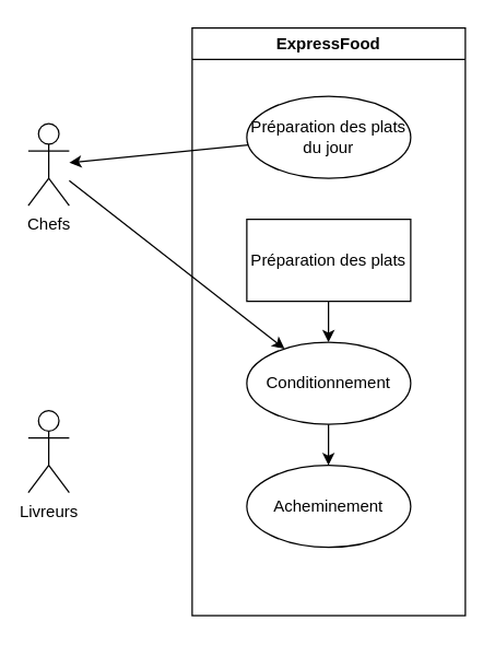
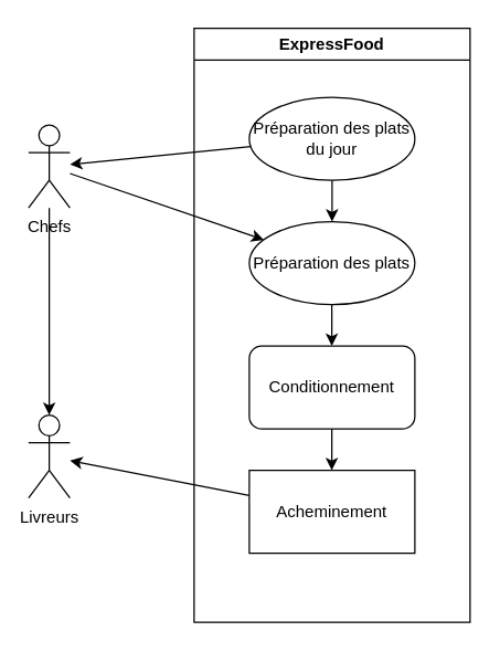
+ <mxCell id="9" value="" style="endArrow=classic;html=1;rounded=0;exitX=0.5;exitY=1;exitDx=0;exitDy=0;entryX=0.5;entryY=0;entryDx=0;entryDy=0;" edge="1" parent="4" source="5" target="6"><mxGeometry width="50" height="50" relative="1" as="geometry"><mxPoint x="140" y="330" as="sourcePoint" /><mxPoint x="190" y="280" as="targetPoint" /></mxGeometry></mxCell>
+ <mxCell id="12" value="" style="endArrow=classic;html=1;rounded=0;" edge="1" parent="1" source="3" target="6"><mxGeometry width="50" height="50" relative="1" as="geometry"><mxPoint x="450" y="360" as="sourcePoint" /><mxPoint x="500" y="310" as="targetPoint" /></mxGeometry></mxCell>
- <mxCell id="6" value="Préparation des plats" style="whiteSpace=wrap;html=1;rounded=0;" vertex="1" parent="4"><mxGeometry x="40" y="140" width="120" height="60" as="geometry" /></mxCell>
+ <mxCell id="6" value="Préparation des plats" style="ellipse;whiteSpace=wrap;html=1;" vertex="1" parent="4"><mxGeometry x="40" y="140" width="120" height="60" as="geometry" /></mxCell>
- <mxCell id="13" value="" style="endArrow=classic;html=1;rounded=0;" edge="1" parent="1" source="3" target="7"><mxGeometry width="50" height="50" relative="1" as="geometry"><mxPoint x="450" y="360" as="sourcePoint" /><mxPoint x="500" y="310" as="targetPoint" /></mxGeometry></mxCell>
+ <mxCell id="13" value="" style="endArrow=classic;html=1;rounded=0;" edge="1" parent="1" source="3" target="2"><mxGeometry width="50" height="50" relative="1" as="geometry"><mxPoint x="450" y="360" as="sourcePoint" /><mxPoint x="500" y="310" as="targetPoint" /></mxGeometry></mxCell>
- <mxCell id="7" value="Conditionnement" style="ellipse;whiteSpace=wrap;html=1;" vertex="1" parent="4"><mxGeometry x="40" y="230" width="120" height="60" as="geometry" /></mxCell>
+ <mxCell id="7" value="Conditionnement" style="whiteSpace=wrap;html=1;rounded=1;" vertex="1" parent="4"><mxGeometry x="40" y="230" width="120" height="60" as="geometry" /></mxCell>
+ <mxCell id="15" value="" style="endArrow=classic;html=1;rounded=0;" edge="1" parent="1" source="8" target="2"><mxGeometry width="50" height="50" relative="1" as="geometry"><mxPoint x="450" y="360" as="sourcePoint" /><mxPoint x="500" y="310" as="targetPoint" /></mxGeometry></mxCell>
- <mxCell id="8" value="Acheminement" style="ellipse;whiteSpace=wrap;html=1;" vertex="1" parent="4"><mxGeometry x="40" y="320" width="120" height="60" as="geometry" /></mxCell>
+ <mxCell id="8" value="Acheminement" style="whiteSpace=wrap;html=1;rounded=0;" vertex="1" parent="4"><mxGeometry x="40" y="320" width="120" height="60" as="geometry" /></mxCell>
